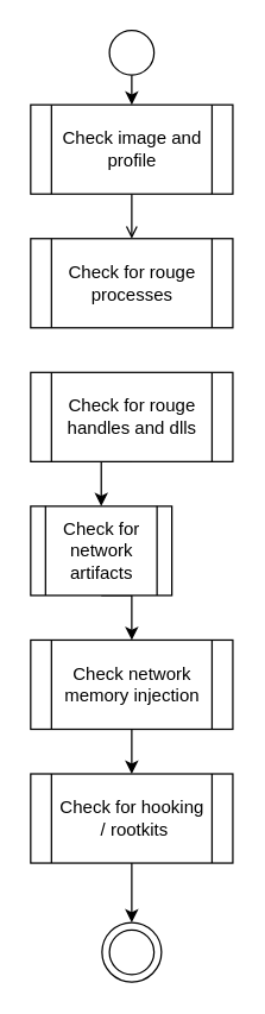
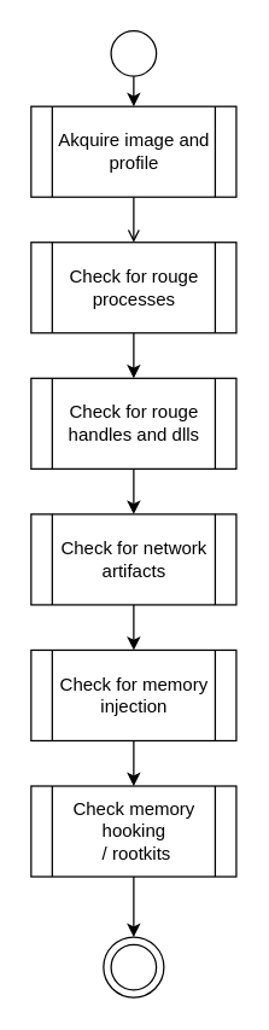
- <mxCell id="4" value="Check image and profile" style="shape=process;whiteSpace=wrap;html=1;backgroundOutline=1;" parent="1" vertex="1"><mxGeometry x="20" y="70" width="136" height="60" as="geometry" /></mxCell>
+ <mxCell id="4" value="Akquire image and profile" style="shape=process;whiteSpace=wrap;html=1;backgroundOutline=1;" parent="1" vertex="1"><mxGeometry x="20" y="70" width="136" height="60" as="geometry" /></mxCell>
+ <mxCell id="5" style="edgeStyle=orthogonalEdgeStyle;rounded=0;orthogonalLoop=1;jettySize=auto;html=1;exitX=0.5;exitY=1;exitDx=0;exitDy=0;entryX=0.5;entryY=0;entryDx=0;entryDy=0;" parent="1" source="6" target="8" edge="1"><mxGeometry relative="1" as="geometry" /></mxCell>
- <mxCell id="10" value="Check for network artifacts" style="shape=process;whiteSpace=wrap;html=1;backgroundOutline=1;" parent="1" vertex="1"><mxGeometry x="20" y="340" width="95" height="60" as="geometry" /></mxCell>
+ <mxCell id="10" value="Check for network artifacts" style="shape=process;whiteSpace=wrap;html=1;backgroundOutline=1;" parent="1" vertex="1"><mxGeometry x="20" y="340" width="136" height="60" as="geometry" /></mxCell>
- <mxCell id="12" value="&lt;div&gt;Check network memory injection&lt;/div&gt;" style="shape=process;whiteSpace=wrap;html=1;backgroundOutline=1;" parent="1" vertex="1"><mxGeometry x="20" y="430" width="136" height="60" as="geometry" /></mxCell>
+ <mxCell id="12" value="&lt;div&gt;Check for memory injection&lt;/div&gt;" style="shape=process;whiteSpace=wrap;html=1;backgroundOutline=1;" parent="1" vertex="1"><mxGeometry x="20" y="430" width="136" height="60" as="geometry" /></mxCell>
- <mxCell id="14" value="&lt;div&gt;Check for hooking&lt;/div&gt;&amp;nbsp;/ rootkits" style="shape=process;whiteSpace=wrap;html=1;backgroundOutline=1;" parent="1" vertex="1"><mxGeometry x="20" y="520" width="136" height="60" as="geometry" /></mxCell>
+ <mxCell id="14" value="&lt;div&gt;Check memory hooking&lt;/div&gt;&amp;nbsp;/ rootkits" style="shape=process;whiteSpace=wrap;html=1;backgroundOutline=1;" parent="1" vertex="1"><mxGeometry x="20" y="520" width="136" height="60" as="geometry" /></mxCell>
